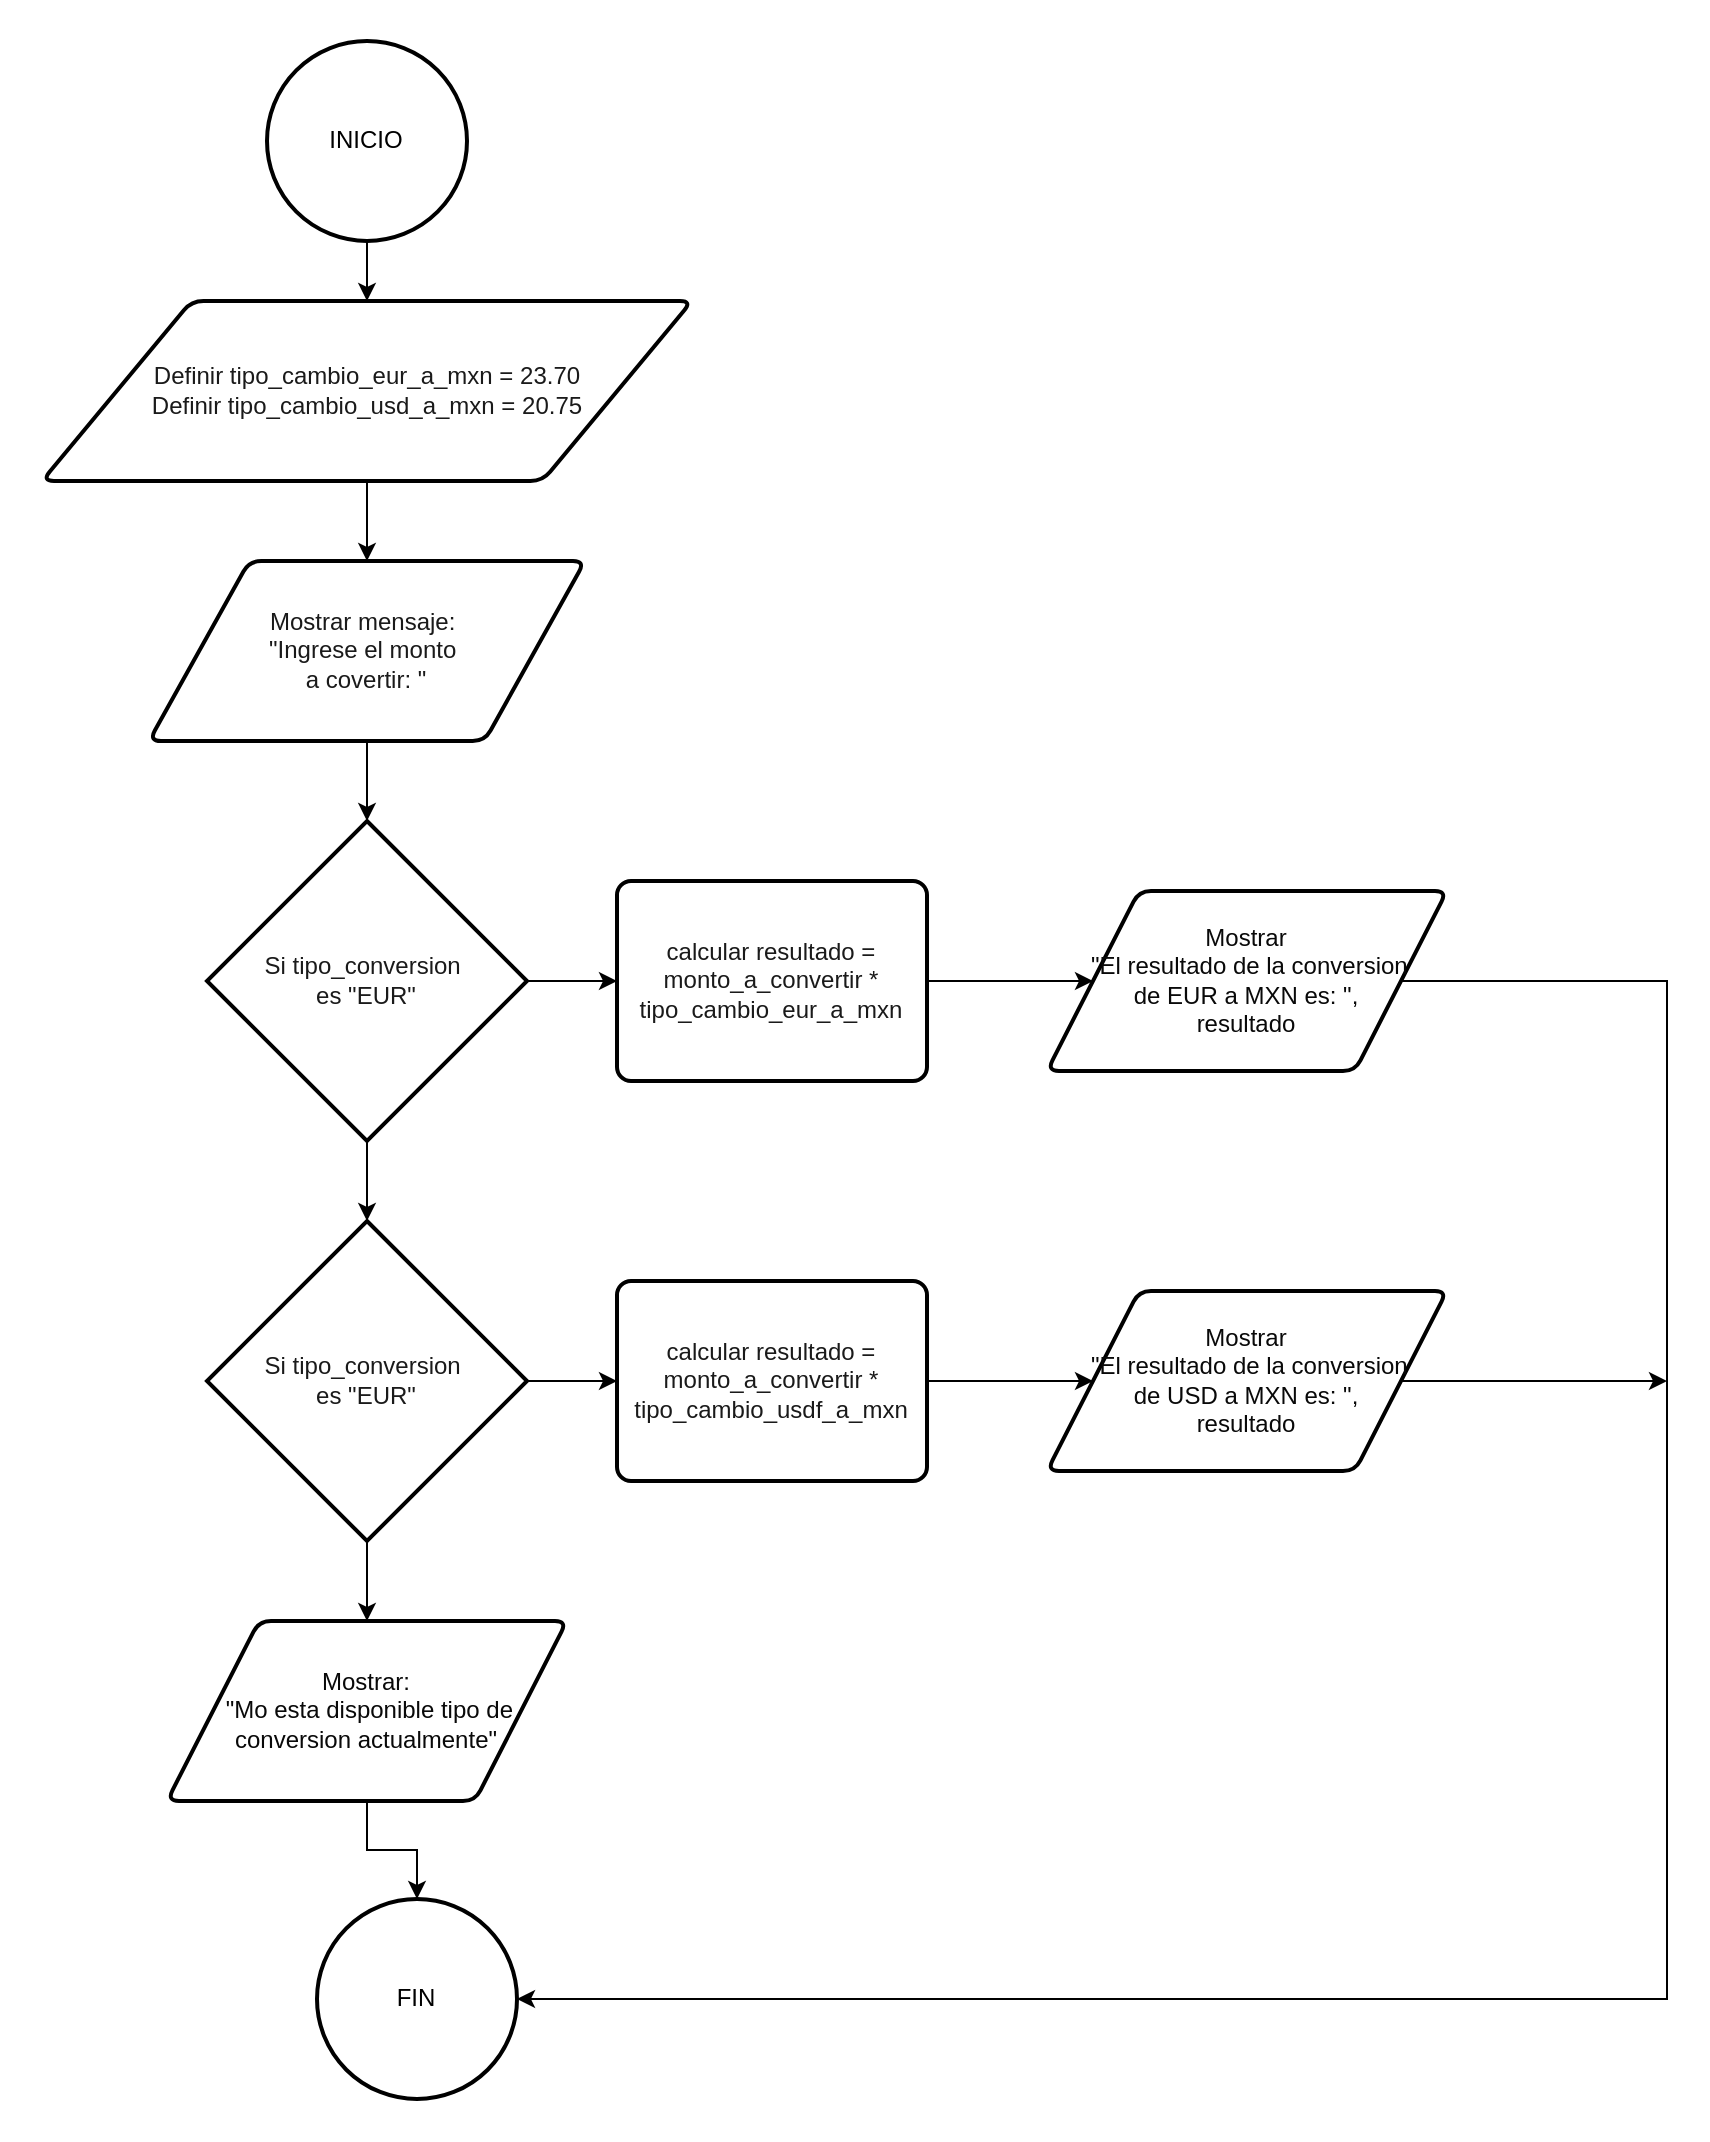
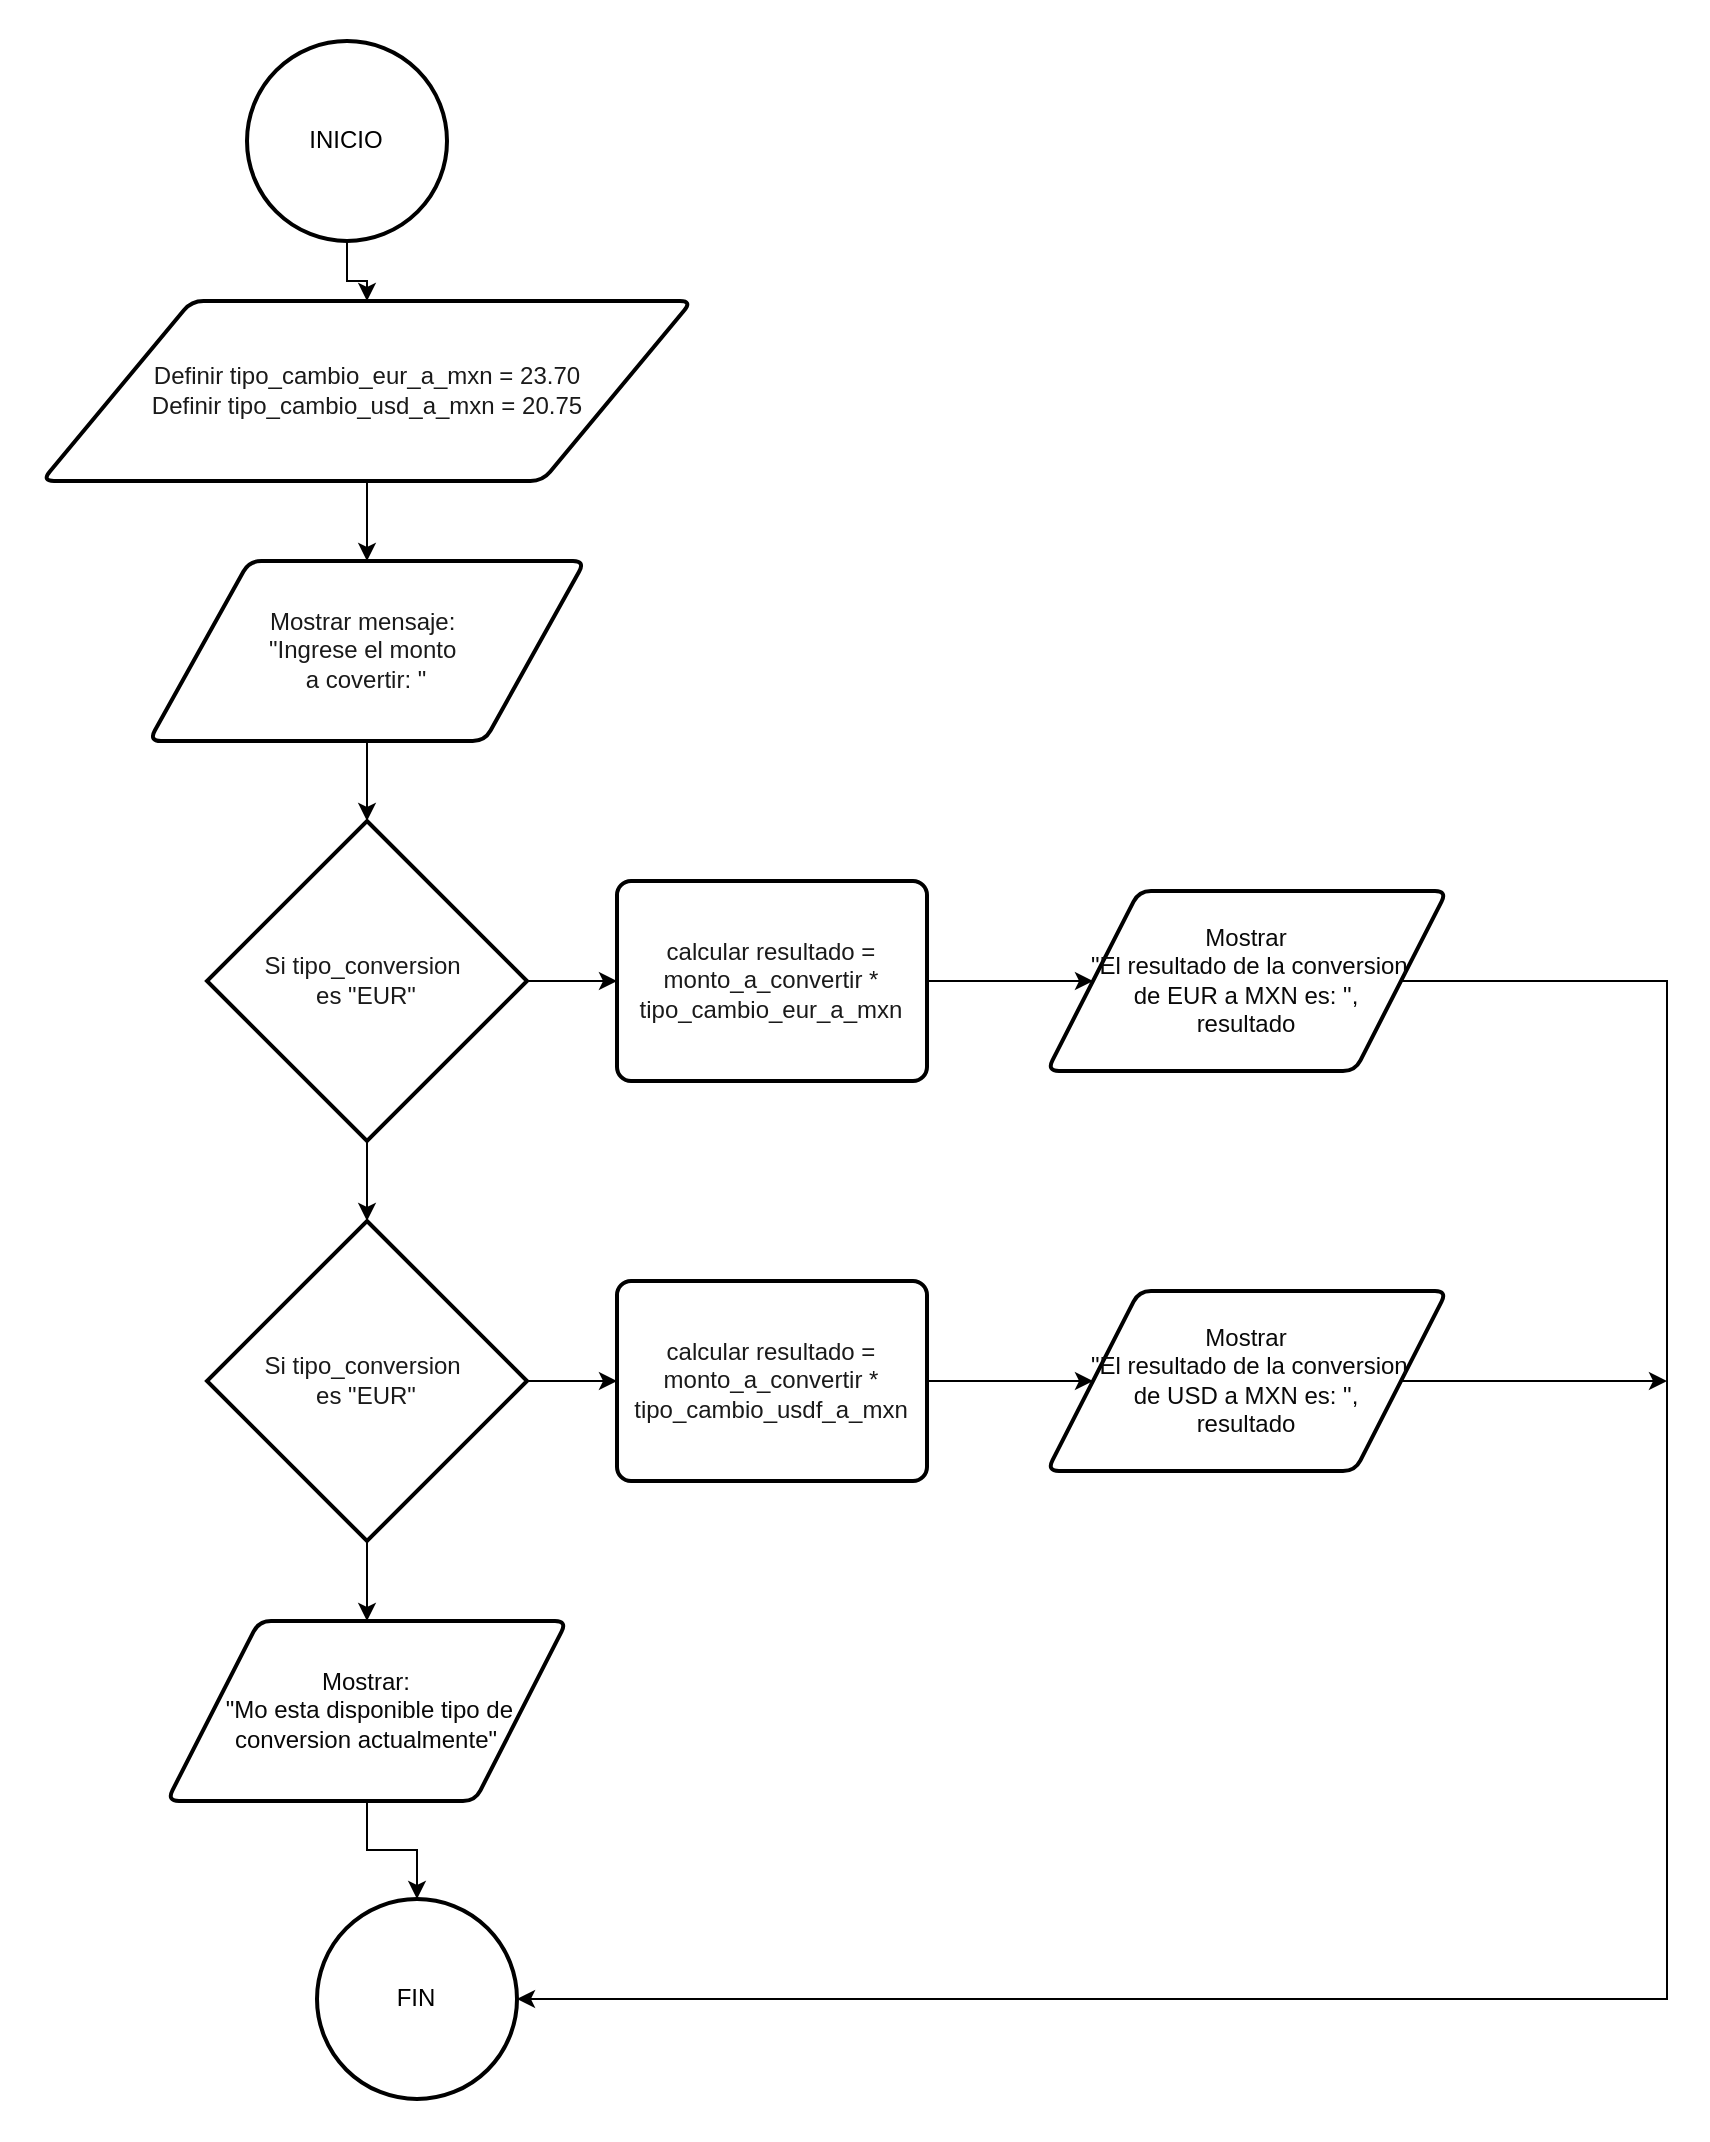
- <mxCell id="4" value="INICIO" style="strokeWidth=2;html=1;shape=mxgraph.flowchart.start_2;whiteSpace=wrap;" vertex="1" parent="1"><mxGeometry x="133" y="20" width="100" height="100" as="geometry" /></mxCell>
+ <mxCell id="4" value="INICIO" style="strokeWidth=2;html=1;shape=mxgraph.flowchart.start_2;whiteSpace=wrap;" vertex="1" parent="1"><mxGeometry x="123" y="20" width="100" height="100" as="geometry" /></mxCell>
